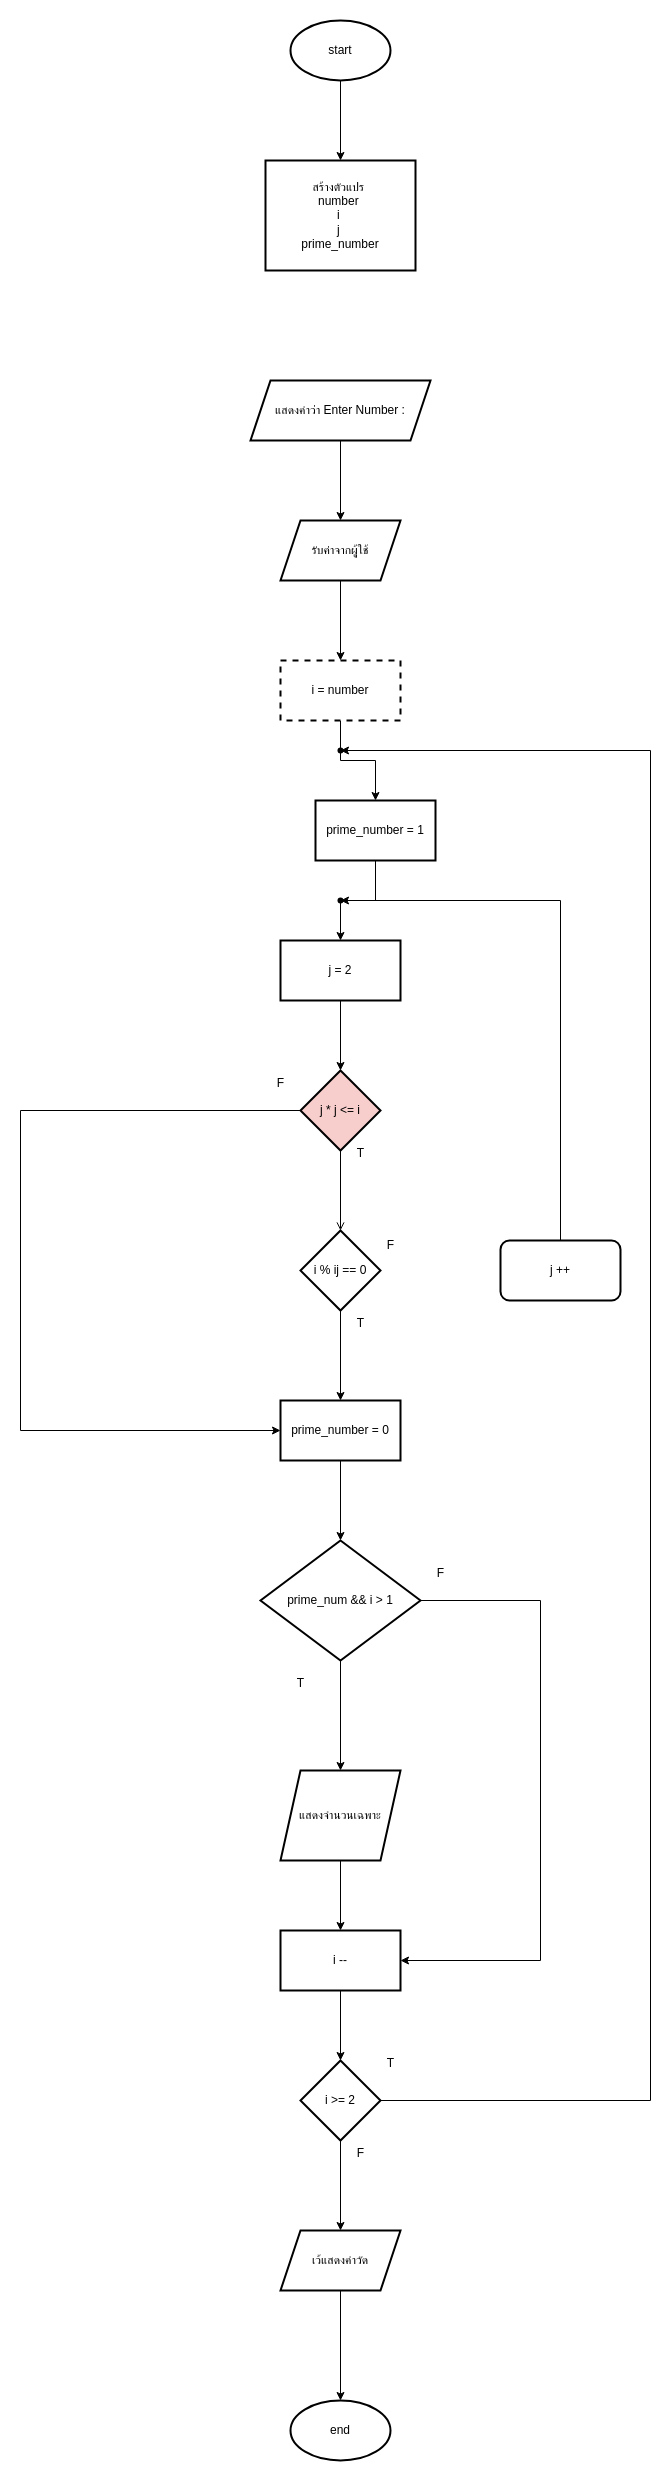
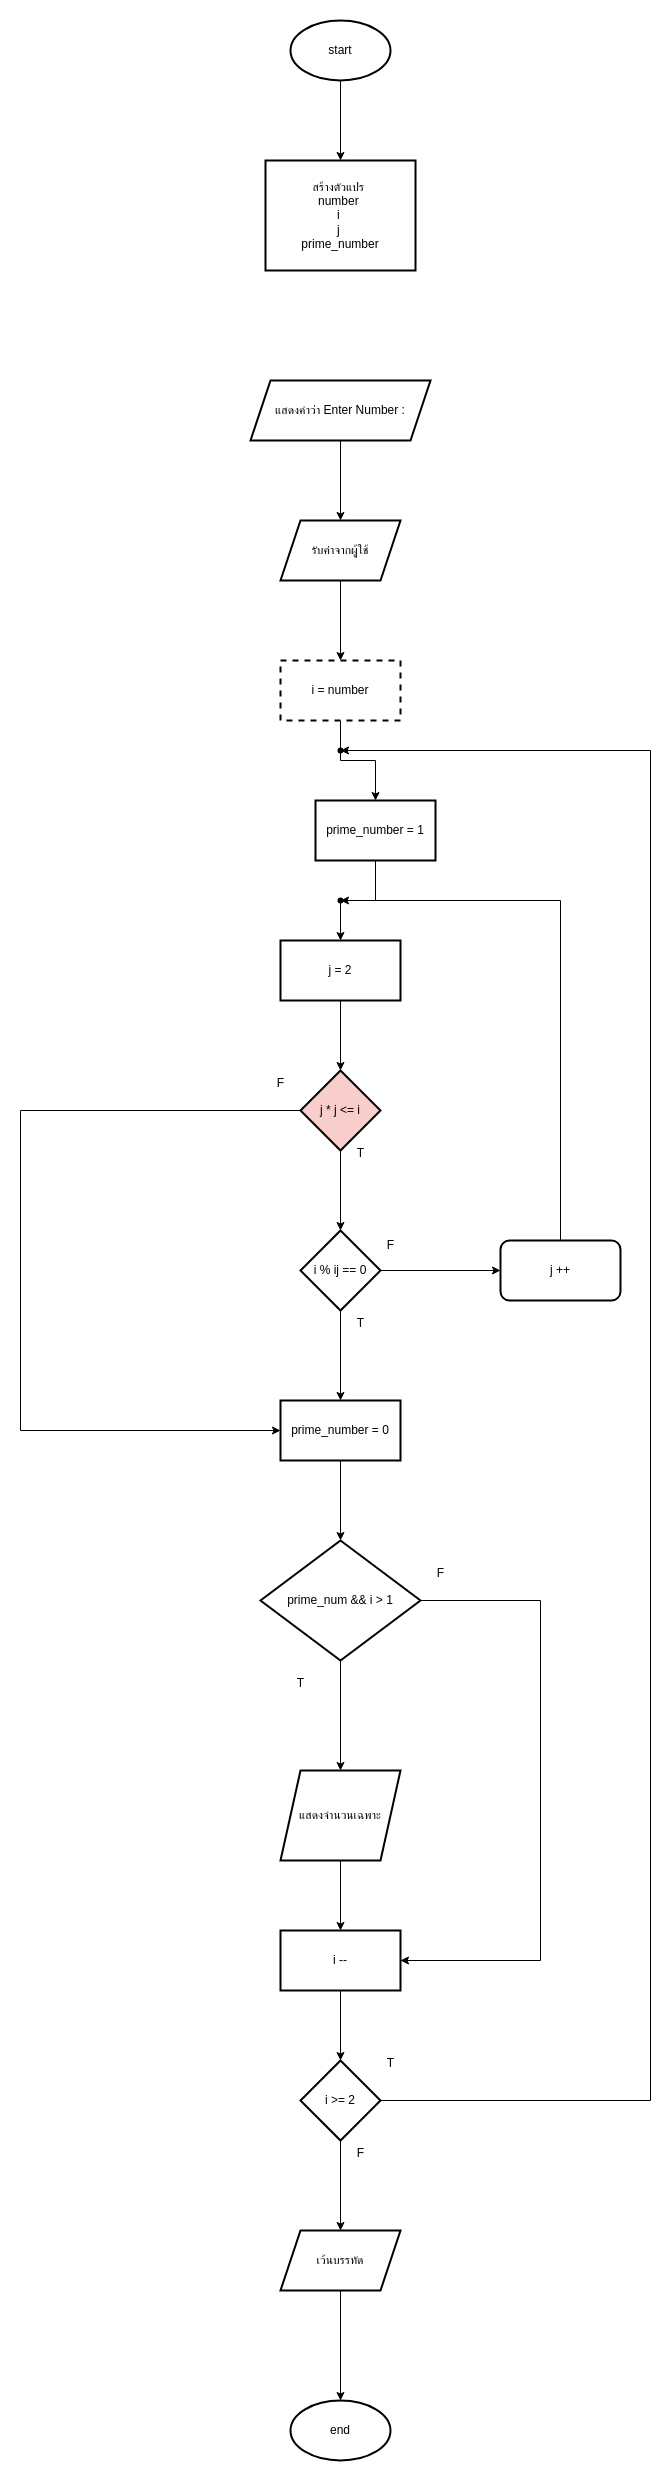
- <mxCell id="15" value="" style="edgeStyle=orthogonalEdgeStyle;rounded=0;orthogonalLoop=1;jettySize=auto;html=1;endArrow=open;" edge="1" parent="1" source="17" target="20"><mxGeometry relative="1" as="geometry" /></mxCell>
+ <mxCell id="15" value="" style="edgeStyle=orthogonalEdgeStyle;rounded=0;orthogonalLoop=1;jettySize=auto;html=1;" edge="1" parent="1" source="17" target="20"><mxGeometry relative="1" as="geometry" /></mxCell>
+ <mxCell id="19" value="" style="edgeStyle=orthogonalEdgeStyle;rounded=0;orthogonalLoop=1;jettySize=auto;html=1;" edge="1" parent="1" source="20" target="27"><mxGeometry relative="1" as="geometry" /></mxCell>
- <mxCell id="42" value="เว้แสดงคำวัด" style="shape=parallelogram;perimeter=parallelogramPerimeter;whiteSpace=wrap;html=1;fixedSize=1;strokeWidth=2;" vertex="1" parent="1"><mxGeometry x="280" y="2230" width="120" height="60" as="geometry" /></mxCell>
+ <mxCell id="42" value="เว้นบรรทัด" style="shape=parallelogram;perimeter=parallelogramPerimeter;whiteSpace=wrap;html=1;fixedSize=1;strokeWidth=2;" vertex="1" parent="1"><mxGeometry x="280" y="2230" width="120" height="60" as="geometry" /></mxCell>
